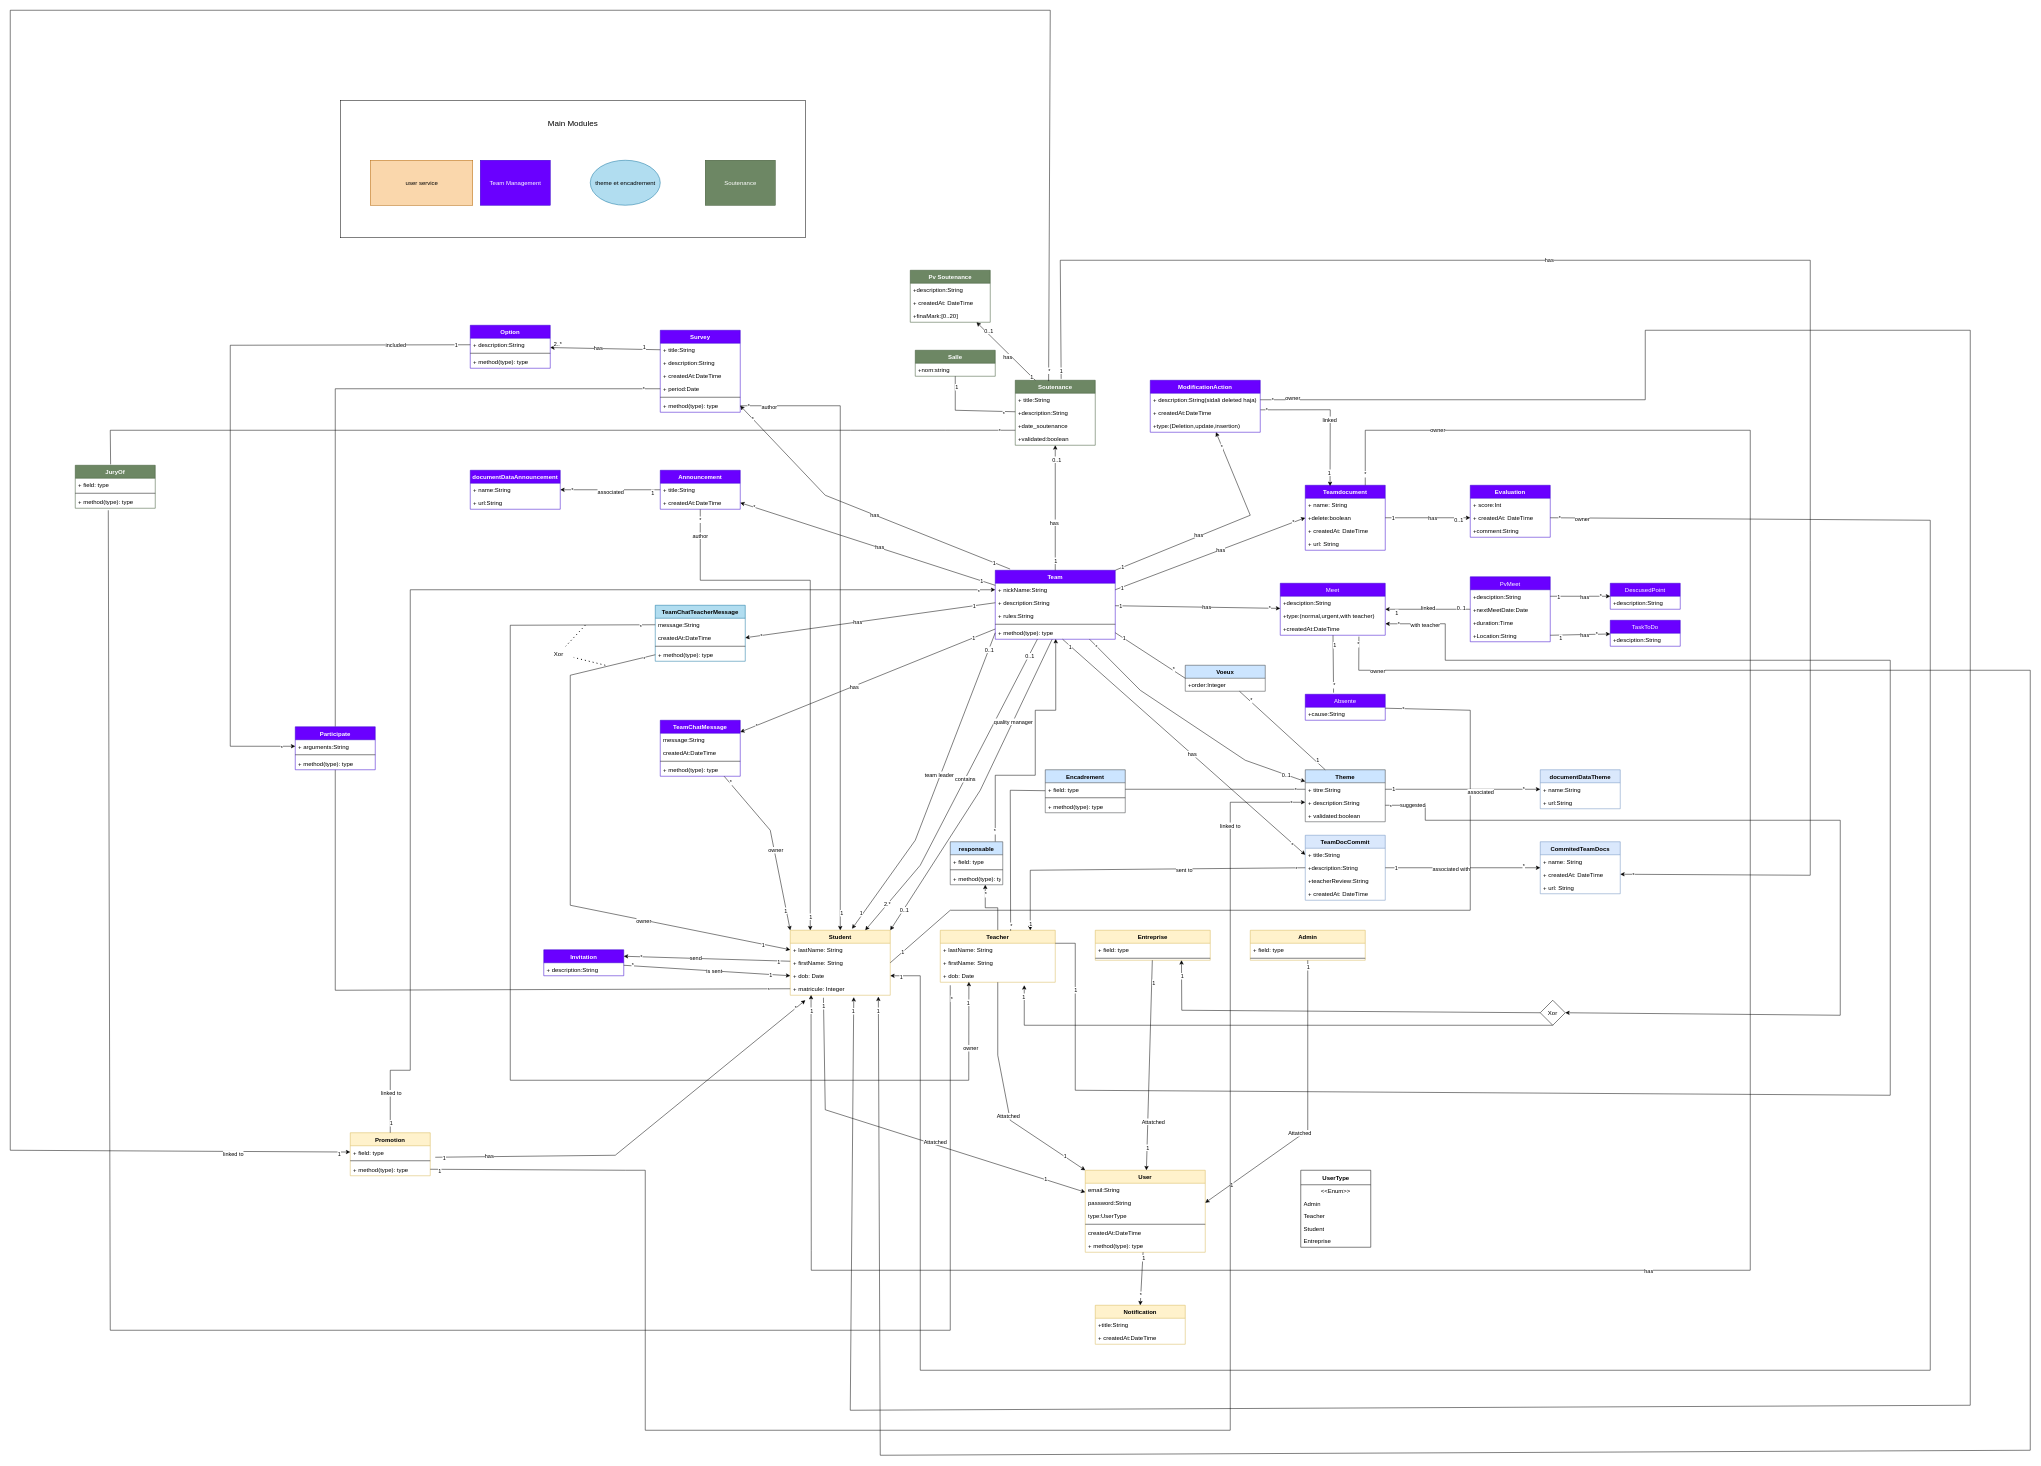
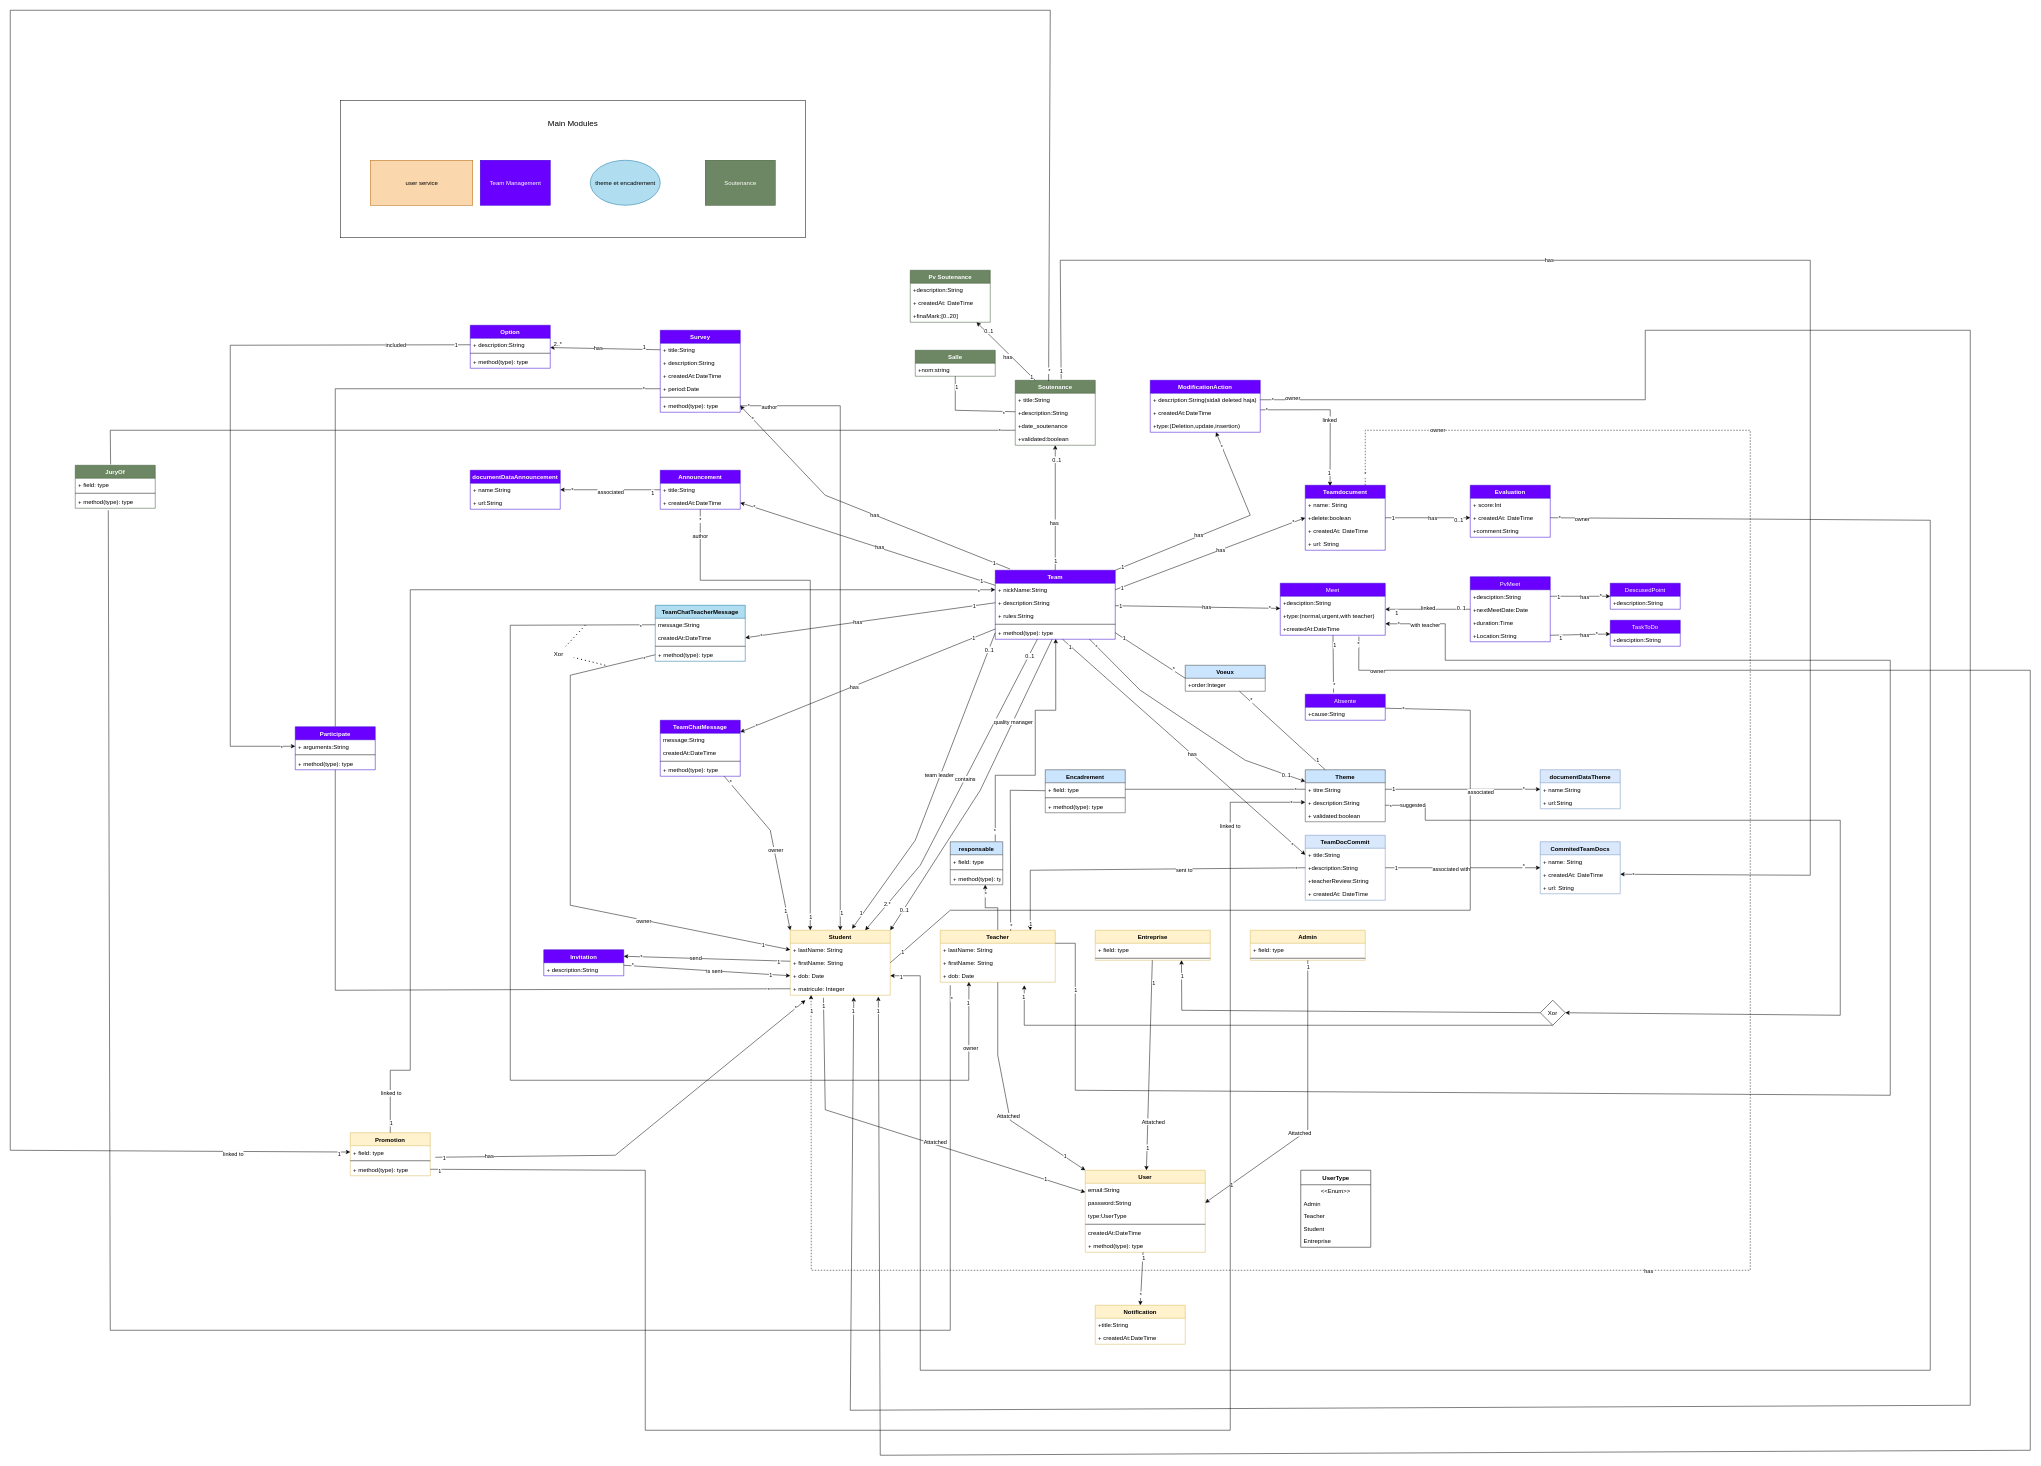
- <mxCell id="200" value="" style="endArrow=classic;html=1;rounded=0;entryX=0.208;entryY=0.978;entryDx=0;entryDy=0;entryPerimeter=0;exitX=0.75;exitY=0;exitDx=0;exitDy=0;" edge="1" parent="1" source="179" target="7"><mxGeometry width="50" height="50" relative="1" as="geometry"><mxPoint x="2640" y="944" as="sourcePoint" /><mxPoint x="3020" y="800" as="targetPoint" /><Array as="points"><mxPoint x="2730" y="860" /><mxPoint x="3500" y="860" /><mxPoint x="3500" y="2540" /><mxPoint x="1622" y="2540" /><mxPoint x="1622" y="2500" /></Array></mxGeometry></mxCell>
+ <mxCell id="200" value="" style="endArrow=classic;html=1;rounded=0;entryX=0.208;entryY=0.978;entryDx=0;entryDy=0;entryPerimeter=0;exitX=0.75;exitY=0;exitDx=0;exitDy=0;dashed=1;" edge="1" parent="1" source="179" target="7"><mxGeometry width="50" height="50" relative="1" as="geometry"><mxPoint x="2640" y="944" as="sourcePoint" /><mxPoint x="3020" y="800" as="targetPoint" /><Array as="points"><mxPoint x="2730" y="860" /><mxPoint x="3500" y="860" /><mxPoint x="3500" y="2540" /><mxPoint x="1622" y="2540" /><mxPoint x="1622" y="2500" /></Array></mxGeometry></mxCell>
